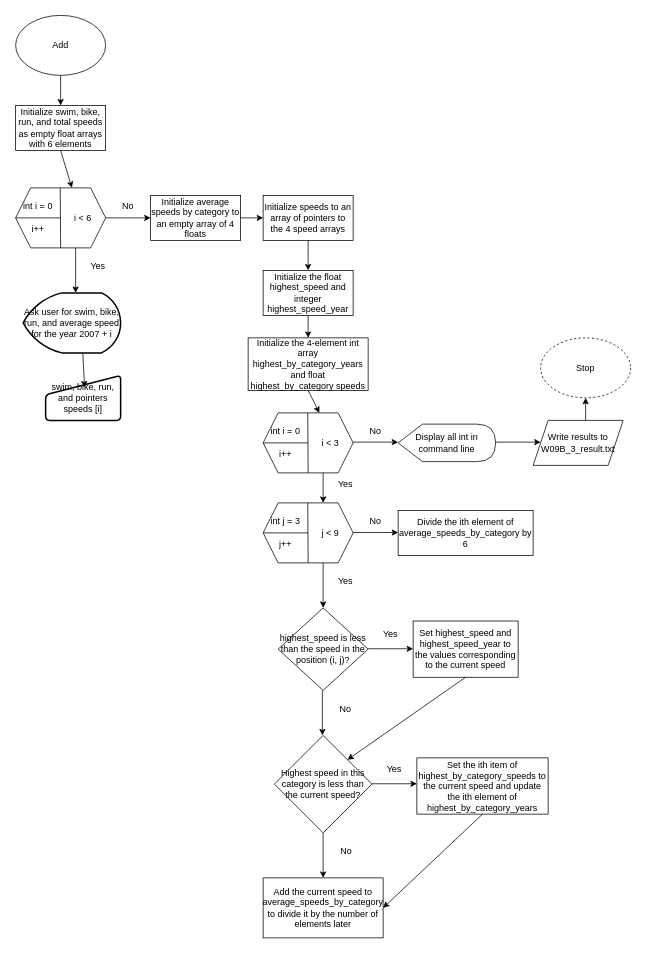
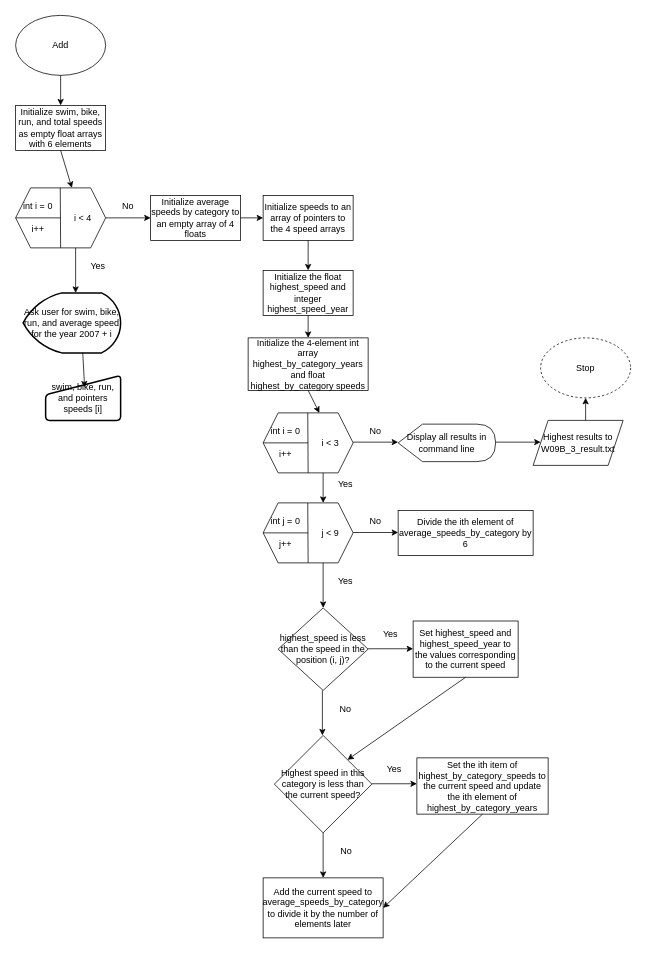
- <mxCell id="8" value="i &amp;lt; 6" style="text;html=1;align=center;verticalAlign=middle;whiteSpace=wrap;rounded=0;" vertex="1" parent="1"><mxGeometry x="80" y="275" width="60" height="30" as="geometry" /></mxCell>
+ <mxCell id="8" value="i &amp;lt; 4" style="text;html=1;align=center;verticalAlign=middle;whiteSpace=wrap;rounded=0;" vertex="1" parent="1"><mxGeometry x="80" y="275" width="60" height="30" as="geometry" /></mxCell>
- <mxCell id="57" value="Display all int in command line" style="shape=display;whiteSpace=wrap;html=1;" vertex="1" parent="1"><mxGeometry x="530" y="565" width="130" height="50" as="geometry" /></mxCell>
+ <mxCell id="57" value="Display all results in command line" style="shape=display;whiteSpace=wrap;html=1;" vertex="1" parent="1"><mxGeometry x="530" y="565" width="130" height="50" as="geometry" /></mxCell>
- <mxCell id="58" value="Write results to W09B_3_result.txt" style="shape=parallelogram;perimeter=parallelogramPerimeter;whiteSpace=wrap;html=1;fixedSize=1;" vertex="1" parent="1"><mxGeometry x="710" y="560" width="120" height="60" as="geometry" /></mxCell>
+ <mxCell id="58" value="Highest results to W09B_3_result.txt" style="shape=parallelogram;perimeter=parallelogramPerimeter;whiteSpace=wrap;html=1;fixedSize=1;" vertex="1" parent="1"><mxGeometry x="710" y="560" width="120" height="60" as="geometry" /></mxCell>
- <mxCell id="30" value="int j = 3" style="text;html=1;align=center;verticalAlign=middle;whiteSpace=wrap;rounded=0;" vertex="1" parent="1"><mxGeometry x="350" y="680" width="60" height="30" as="geometry" /></mxCell>
+ <mxCell id="30" value="int j = 0" style="text;html=1;align=center;verticalAlign=middle;whiteSpace=wrap;rounded=0;" vertex="1" parent="1"><mxGeometry x="350" y="680" width="60" height="30" as="geometry" /></mxCell>
